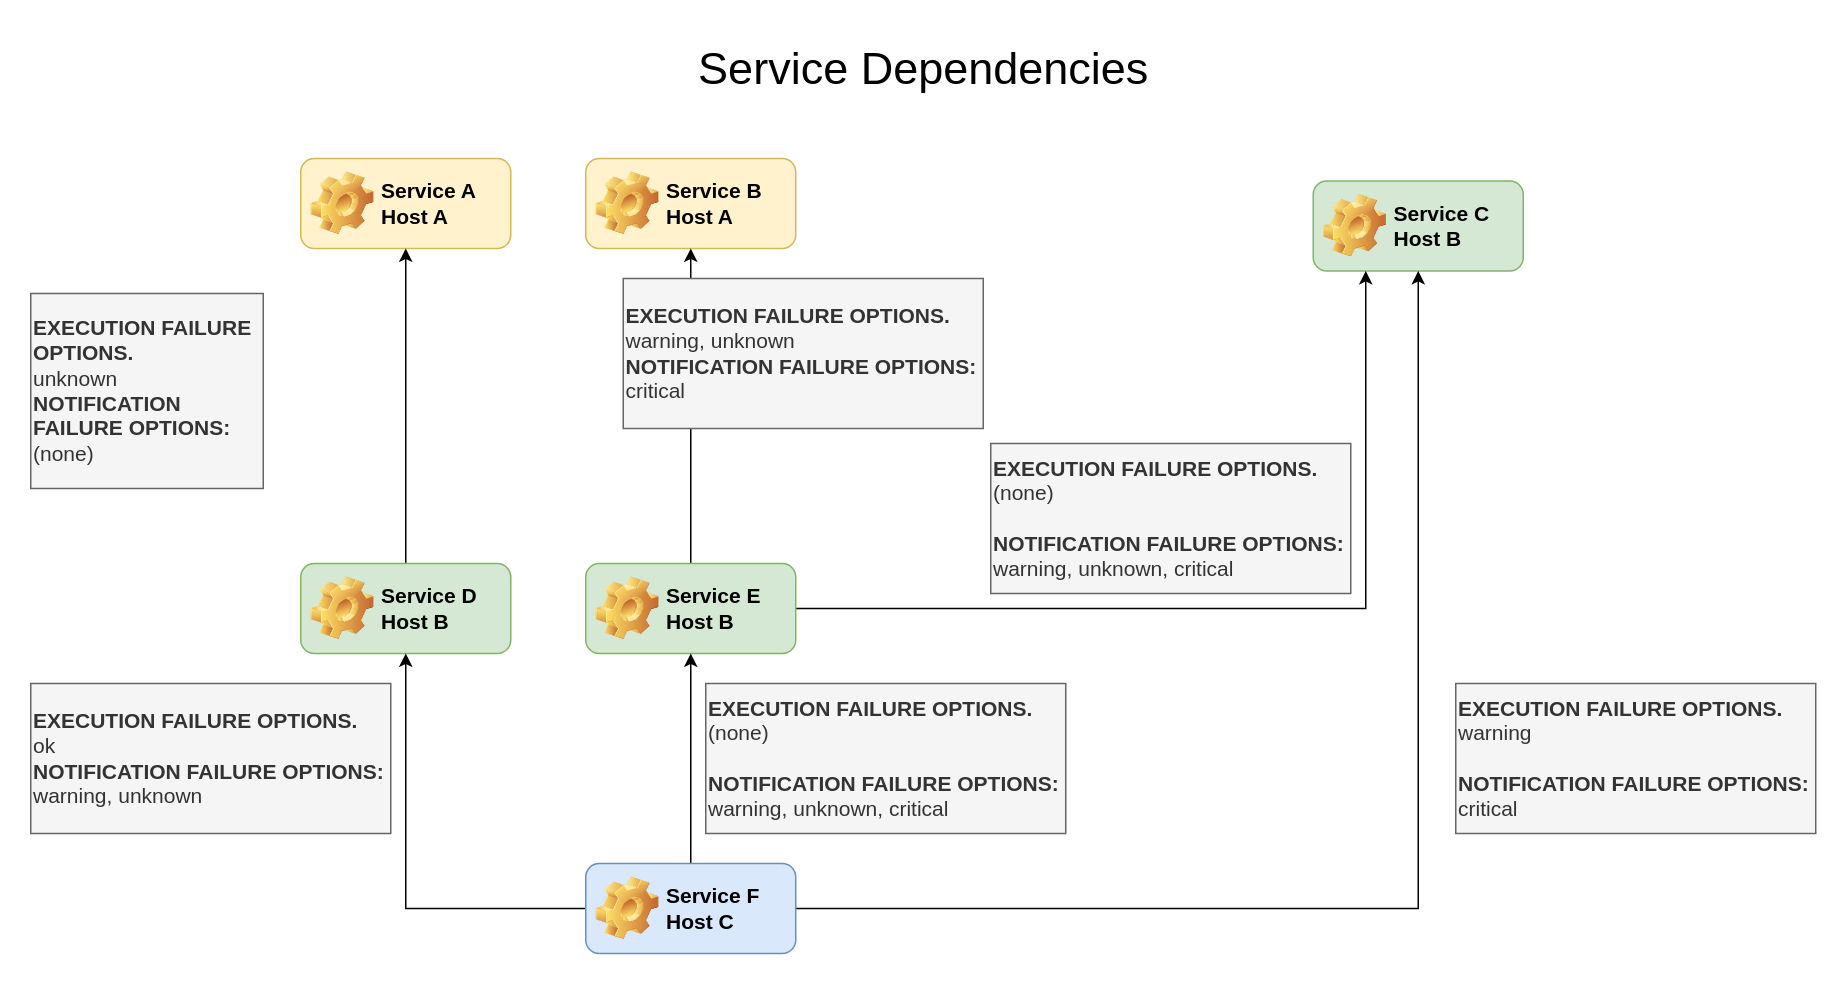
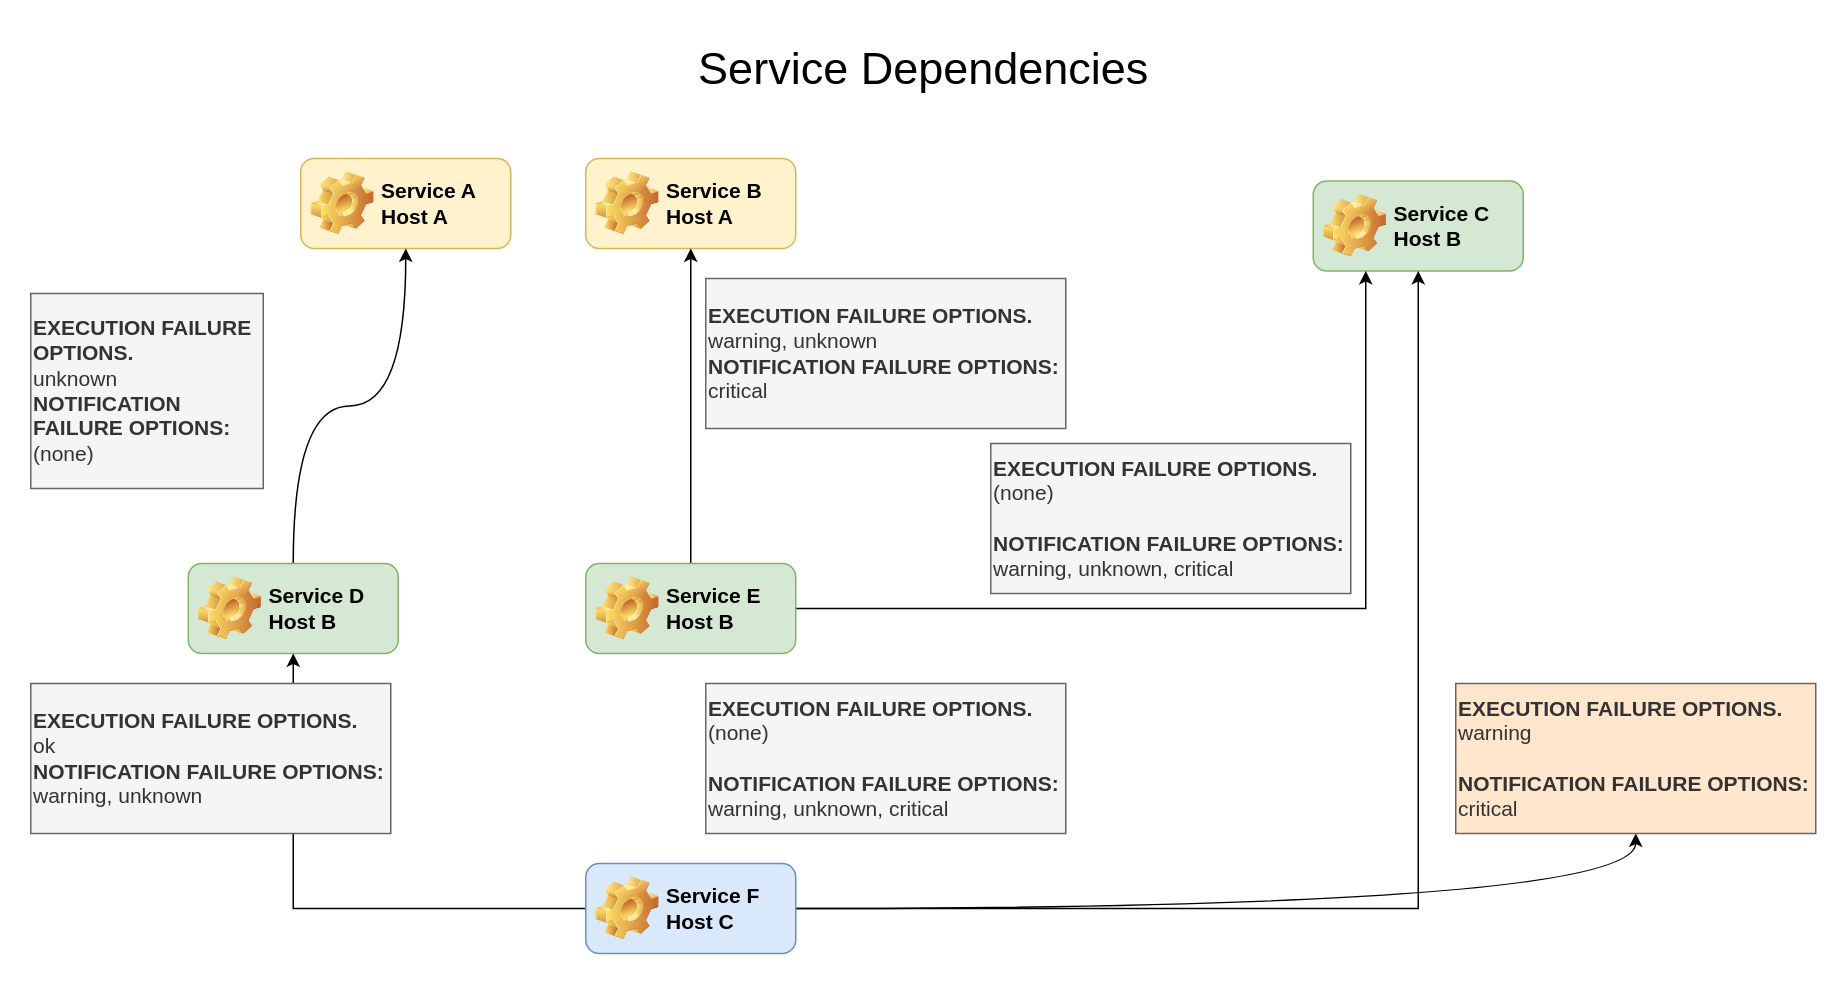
- <mxCell id="17" value="&lt;b&gt;&lt;font style=&quot;font-size: 14px;&quot;&gt;EXECUTION FAILURE OPTIONS.&lt;/font&gt;&lt;/b&gt;&lt;div&gt;&lt;span style=&quot;font-size: 14px;&quot;&gt;warning, unknown&lt;/span&gt;&lt;/div&gt;&lt;div&gt;&lt;b&gt;&lt;font style=&quot;font-size: 14px;&quot;&gt;NOTIFICATION FAILURE OPTIONS:&lt;/font&gt;&lt;/b&gt;&lt;/div&gt;&lt;div&gt;&lt;span style=&quot;font-size: 14px;&quot;&gt;critical&lt;/span&gt;&lt;/div&gt;" style="rounded=0;whiteSpace=wrap;html=1;fontStyle=0;align=left;fillColor=#f5f5f5;fontColor=#333333;strokeColor=#666666;" vertex="1" parent="1"><mxGeometry x="415" y="185" width="240" height="100" as="geometry" /></mxCell>
+ <mxCell id="17" value="&lt;b&gt;&lt;font style=&quot;font-size: 14px;&quot;&gt;EXECUTION FAILURE OPTIONS.&lt;/font&gt;&lt;/b&gt;&lt;div&gt;&lt;span style=&quot;font-size: 14px;&quot;&gt;warning, unknown&lt;/span&gt;&lt;/div&gt;&lt;div&gt;&lt;b&gt;&lt;font style=&quot;font-size: 14px;&quot;&gt;NOTIFICATION FAILURE OPTIONS:&lt;/font&gt;&lt;/b&gt;&lt;/div&gt;&lt;div&gt;&lt;span style=&quot;font-size: 14px;&quot;&gt;critical&lt;/span&gt;&lt;/div&gt;" style="rounded=0;whiteSpace=wrap;html=1;fontStyle=0;align=left;fillColor=#f5f5f5;fontColor=#333333;strokeColor=#666666;" vertex="1" parent="1"><mxGeometry x="470" y="185" width="240" height="100" as="geometry" /></mxCell>
- <mxCell id="6" value="Service D&lt;div&gt;&lt;div&gt;Host B&lt;/div&gt;&lt;/div&gt;" style="label;whiteSpace=wrap;html=1;image=img/clipart/Gear_128x128.png;fillColor=#d5e8d4;strokeColor=#82b366;fontSize=14;" vertex="1" parent="1"><mxGeometry x="200" y="375" width="140" height="60" as="geometry" /></mxCell>
+ <mxCell id="6" value="Service D&lt;div&gt;&lt;div&gt;Host B&lt;/div&gt;&lt;/div&gt;" style="label;whiteSpace=wrap;html=1;image=img/clipart/Gear_128x128.png;fillColor=#d5e8d4;strokeColor=#82b366;fontSize=14;" vertex="1" parent="1"><mxGeometry x="125" y="375" width="140" height="60" as="geometry" /></mxCell>
- <mxCell id="15" value="&lt;b&gt;&lt;font style=&quot;font-size: 14px;&quot;&gt;EXECUTION FAILURE OPTIONS.&lt;/font&gt;&lt;/b&gt;&lt;div&gt;&lt;span style=&quot;font-size: 14px;&quot;&gt;warning&lt;/span&gt;&lt;/div&gt;&lt;div&gt;&lt;font style=&quot;font-size: 14px;&quot;&gt;&lt;br&gt;&lt;/font&gt;&lt;/div&gt;&lt;div&gt;&lt;b&gt;&lt;font style=&quot;font-size: 14px;&quot;&gt;NOTIFICATION FAILURE OPTIONS:&lt;/font&gt;&lt;/b&gt;&lt;/div&gt;&lt;div&gt;&lt;font style=&quot;font-size: 14px;&quot;&gt;critical&lt;/font&gt;&lt;/div&gt;" style="rounded=0;whiteSpace=wrap;html=1;fontStyle=0;align=left;fillColor=#f5f5f5;fontColor=#333333;strokeColor=#666666;" vertex="1" parent="1"><mxGeometry x="970" y="455" width="240" height="100" as="geometry" /></mxCell>
+ <mxCell id="15" value="&lt;b&gt;&lt;font style=&quot;font-size: 14px;&quot;&gt;EXECUTION FAILURE OPTIONS.&lt;/font&gt;&lt;/b&gt;&lt;div&gt;&lt;span style=&quot;font-size: 14px;&quot;&gt;warning&lt;/span&gt;&lt;/div&gt;&lt;div&gt;&lt;font style=&quot;font-size: 14px;&quot;&gt;&lt;br&gt;&lt;/font&gt;&lt;/div&gt;&lt;div&gt;&lt;b&gt;&lt;font style=&quot;font-size: 14px;&quot;&gt;NOTIFICATION FAILURE OPTIONS:&lt;/font&gt;&lt;/b&gt;&lt;/div&gt;&lt;div&gt;&lt;font style=&quot;font-size: 14px;&quot;&gt;critical&lt;/font&gt;&lt;/div&gt;" style="rounded=0;whiteSpace=wrap;html=1;fontStyle=0;align=left;fillColor=#ffe6cc;fontColor=#333333;strokeColor=#666666;" vertex="1" parent="1"><mxGeometry x="970" y="455" width="240" height="100" as="geometry" /></mxCell>
- <mxCell id="10" style="edgeStyle=orthogonalEdgeStyle;rounded=0;orthogonalLoop=1;jettySize=auto;html=1;entryX=0.5;entryY=1;entryDx=0;entryDy=0;curved=1;" edge="1" parent="1" source="13" target="9"><mxGeometry relative="1" as="geometry" /></mxCell>
+ <mxCell id="10" style="edgeStyle=orthogonalEdgeStyle;rounded=0;orthogonalLoop=1;jettySize=auto;html=1;curved=1;" edge="1" parent="1" source="13" target="15"><mxGeometry relative="1" as="geometry" /></mxCell>
